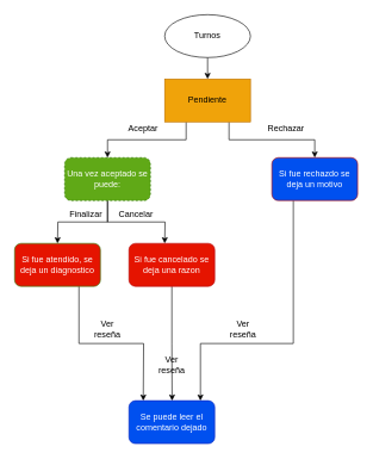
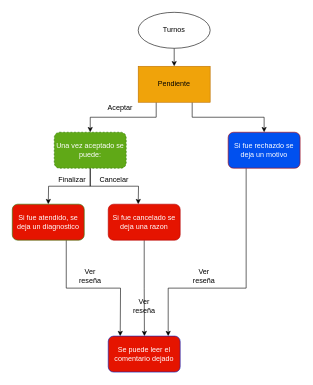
- <mxCell id="10" value="Rechazar" style="text;html=1;strokeColor=none;fillColor=none;align=center;verticalAlign=middle;whiteSpace=wrap;rounded=0;" vertex="1" parent="1"><mxGeometry x="380" y="170" width="40" height="20" as="geometry" /></mxCell>
- <mxCell id="17" value="Se puede leer el comentario dejado" style="rounded=1;whiteSpace=wrap;html=1;fillColor=#0050ef;strokeColor=#001DBC;fontColor=#ffffff;" vertex="1" parent="1"><mxGeometry x="180" y="560" width="120" height="60" as="geometry" /></mxCell>
+ <mxCell id="17" value="Se puede leer el comentario dejado" style="rounded=1;whiteSpace=wrap;html=1;fillColor=#e51400;strokeColor=#001DBC;fontColor=#ffffff;" vertex="1" parent="1"><mxGeometry x="180" y="560" width="120" height="60" as="geometry" /></mxCell>
